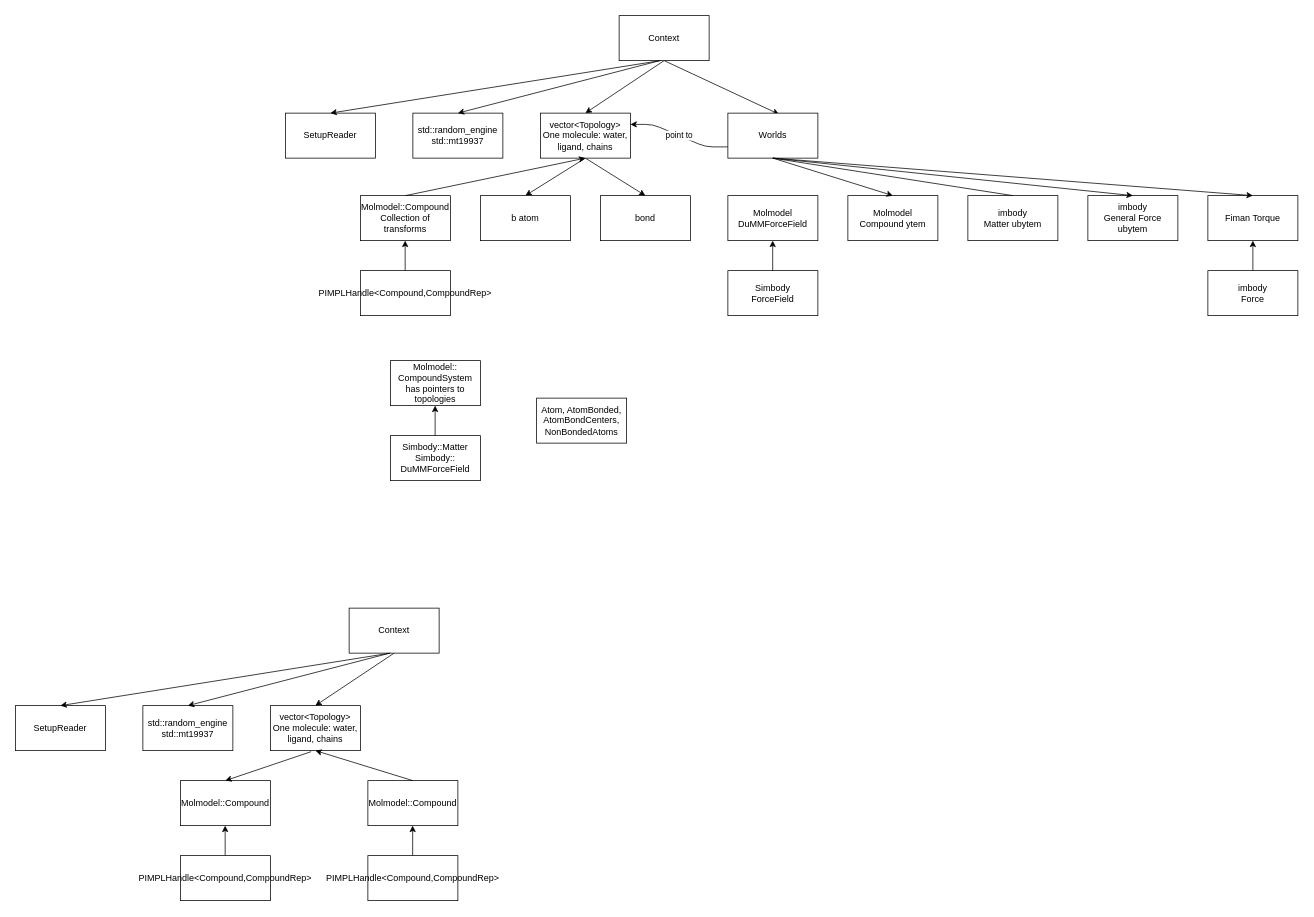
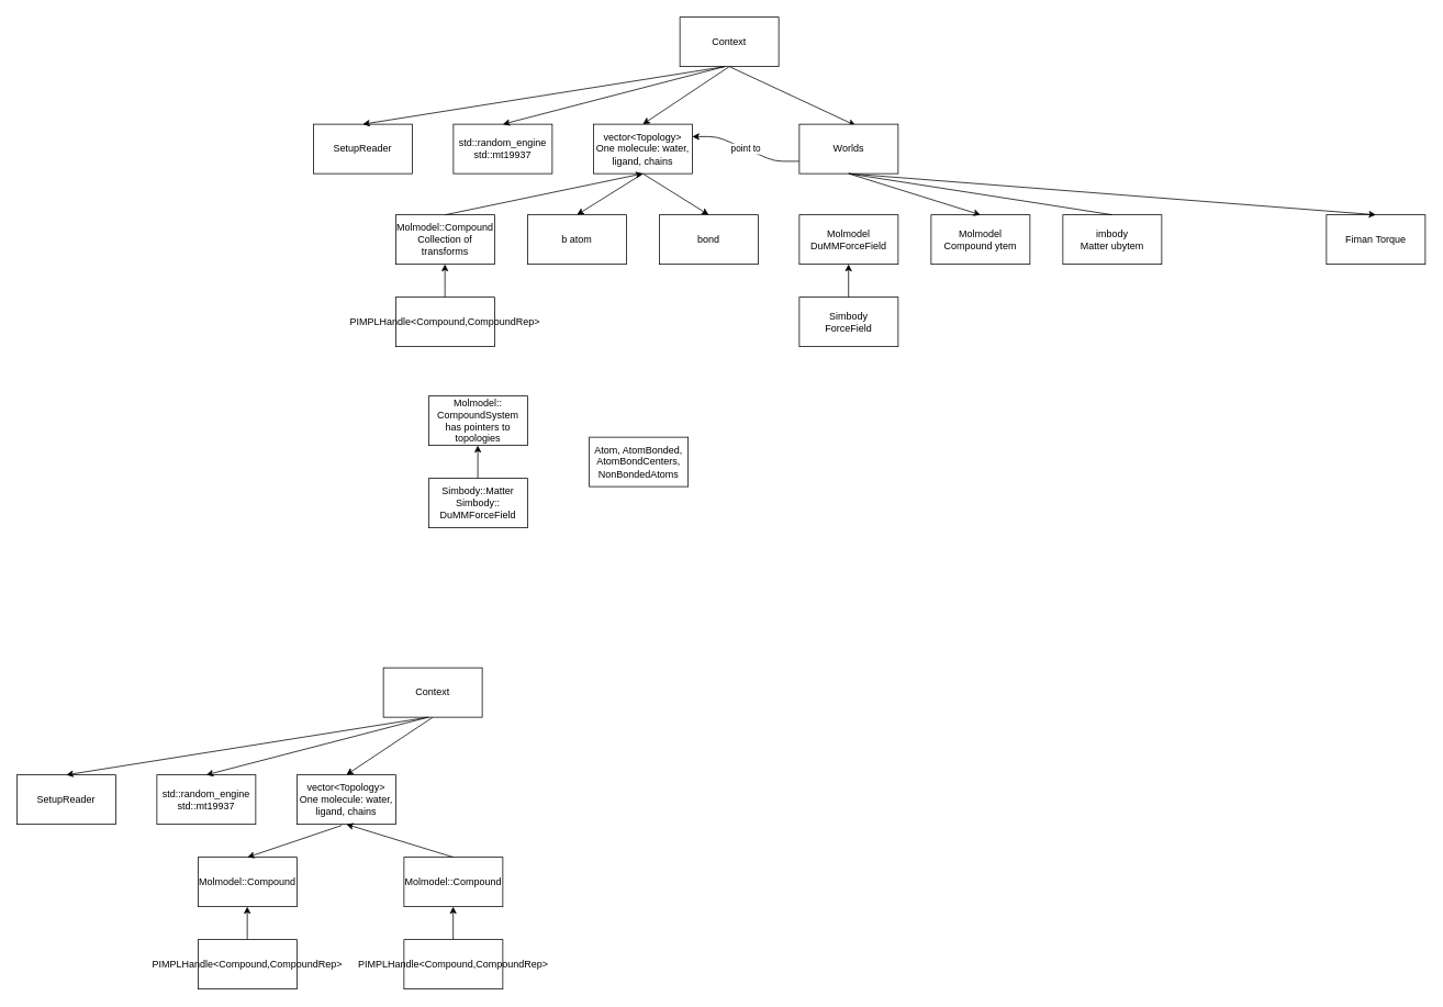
- <mxCell id="45" style="edgeStyle=none;html=1;exitX=0.5;exitY=1;exitDx=0;exitDy=0;entryX=0.5;entryY=0;entryDx=0;entryDy=0;" edge="1" parent="1" source="19" target="42"><mxGeometry relative="1" as="geometry"><mxPoint x="1040" y="220" as="sourcePoint" /><mxPoint x="1320" y="270" as="targetPoint" /></mxGeometry></mxCell>
- <mxCell id="42" value="imbody&lt;br&gt;General Force ubytem" style="rounded=0;whiteSpace=wrap;html=1;" vertex="1" parent="1"><mxGeometry x="1450" y="260" width="120" height="60" as="geometry" /></mxCell>
- <mxCell id="48" style="edgeStyle=none;html=1;exitX=0.5;exitY=0;exitDx=0;exitDy=0;" edge="1" parent="1" source="49" target="46"><mxGeometry relative="1" as="geometry" /></mxCell>
- <mxCell id="49" value="imbody&lt;br&gt;Force" style="rounded=0;whiteSpace=wrap;html=1;" vertex="1" parent="1"><mxGeometry x="1610" y="360" width="120" height="60" as="geometry" /></mxCell>
